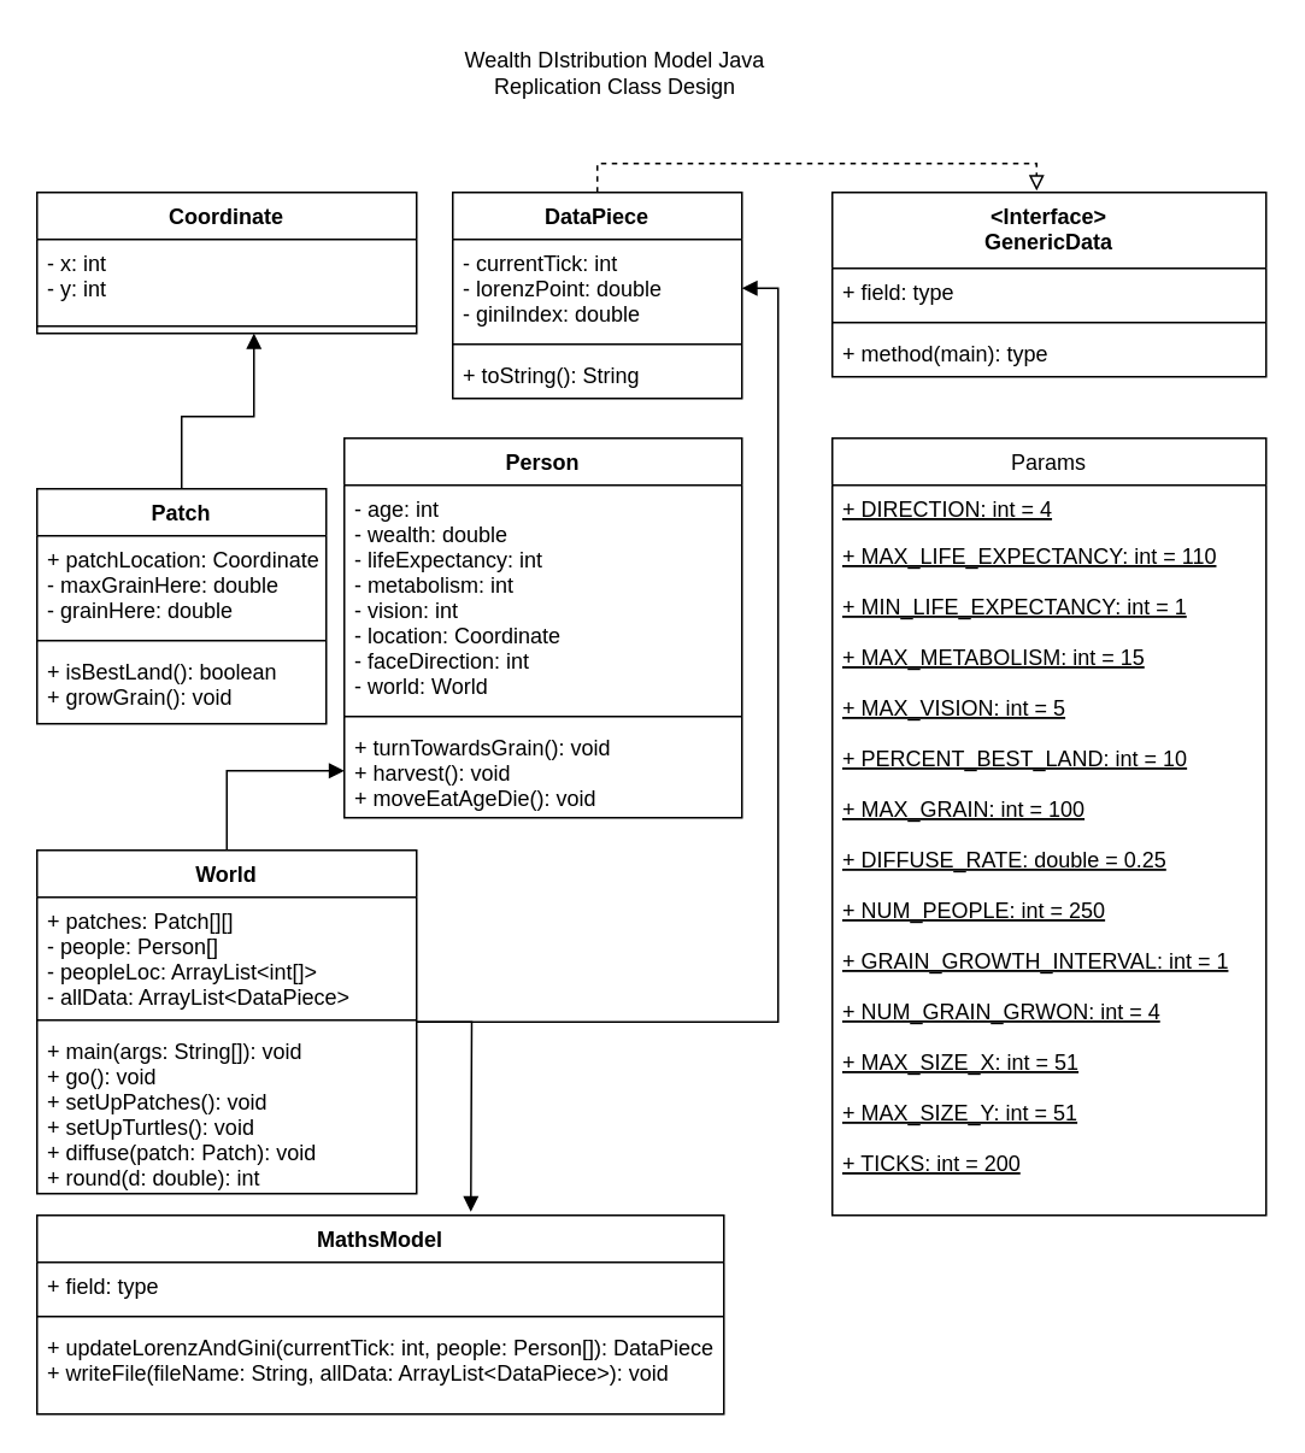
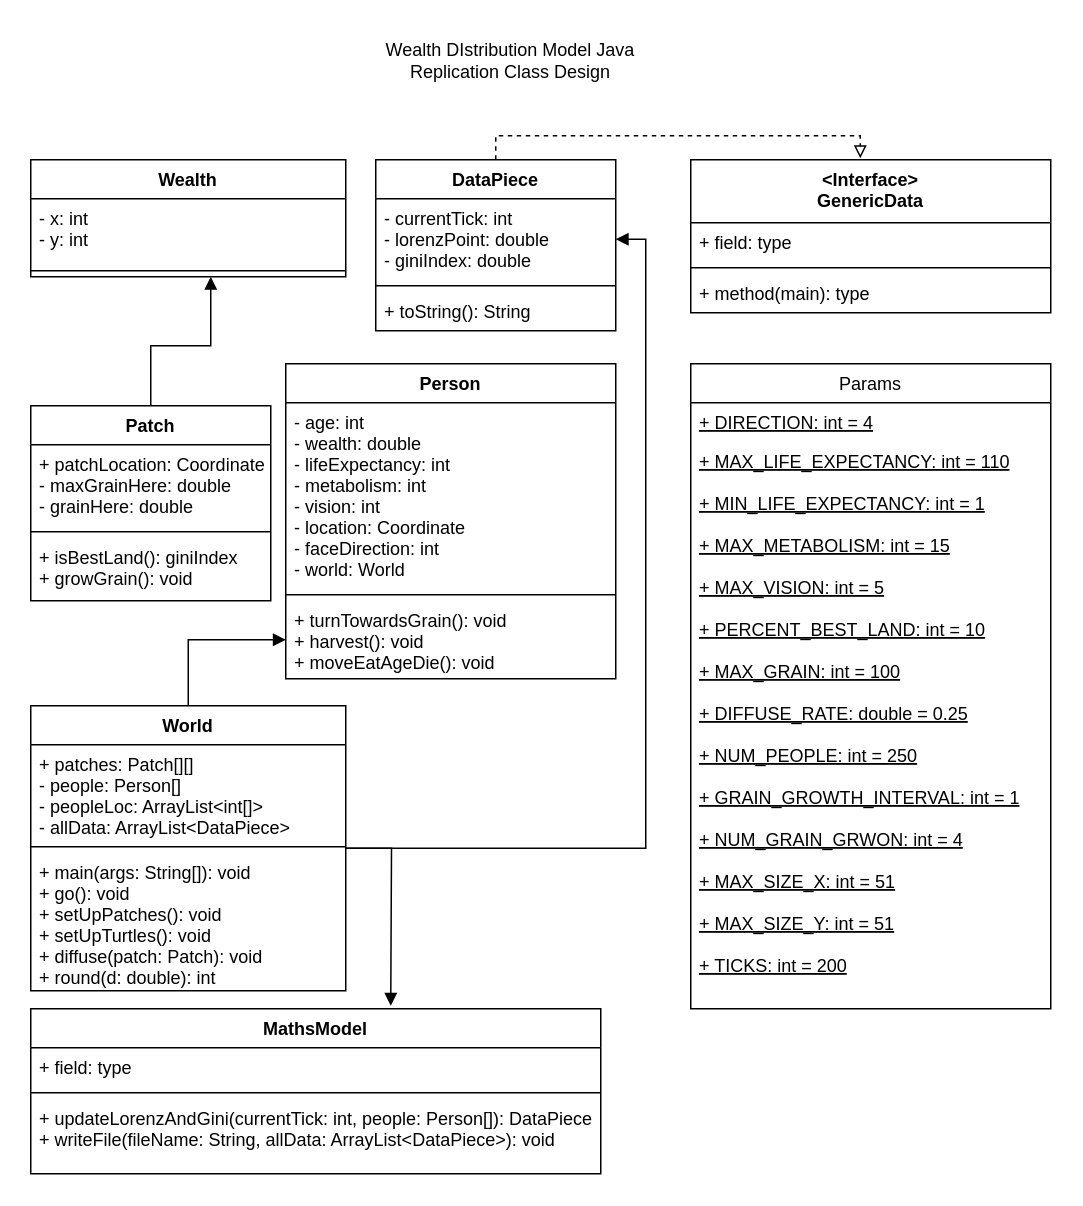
- <mxCell id="4" value="Coordinate" style="swimlane;fontStyle=1;align=center;verticalAlign=top;childLayout=stackLayout;horizontal=1;startSize=26;horizontalStack=0;resizeParent=1;resizeParentMax=0;resizeLast=0;collapsible=1;marginBottom=0;" vertex="1" parent="1"><mxGeometry x="20" y="106" width="210" height="78" as="geometry" /></mxCell>
+ <mxCell id="4" value="Wealth" style="swimlane;fontStyle=1;align=center;verticalAlign=top;childLayout=stackLayout;horizontal=1;startSize=26;horizontalStack=0;resizeParent=1;resizeParentMax=0;resizeLast=0;collapsible=1;marginBottom=0;" vertex="1" parent="1"><mxGeometry x="20" y="106" width="210" height="78" as="geometry" /></mxCell>
- <mxCell id="27" value="+ isBestLand(): boolean&#10;+ growGrain(): void" style="text;strokeColor=none;fillColor=none;align=left;verticalAlign=top;spacingLeft=4;spacingRight=4;overflow=hidden;rotatable=0;points=[[0,0.5],[1,0.5]];portConstraint=eastwest;" vertex="1" parent="24"><mxGeometry y="88" width="160" height="42" as="geometry" /></mxCell>
+ <mxCell id="27" value="+ isBestLand(): giniIndex&#10;+ growGrain(): void" style="text;strokeColor=none;fillColor=none;align=left;verticalAlign=top;spacingLeft=4;spacingRight=4;overflow=hidden;rotatable=0;points=[[0,0.5],[1,0.5]];portConstraint=eastwest;" vertex="1" parent="24"><mxGeometry y="88" width="160" height="42" as="geometry" /></mxCell>
